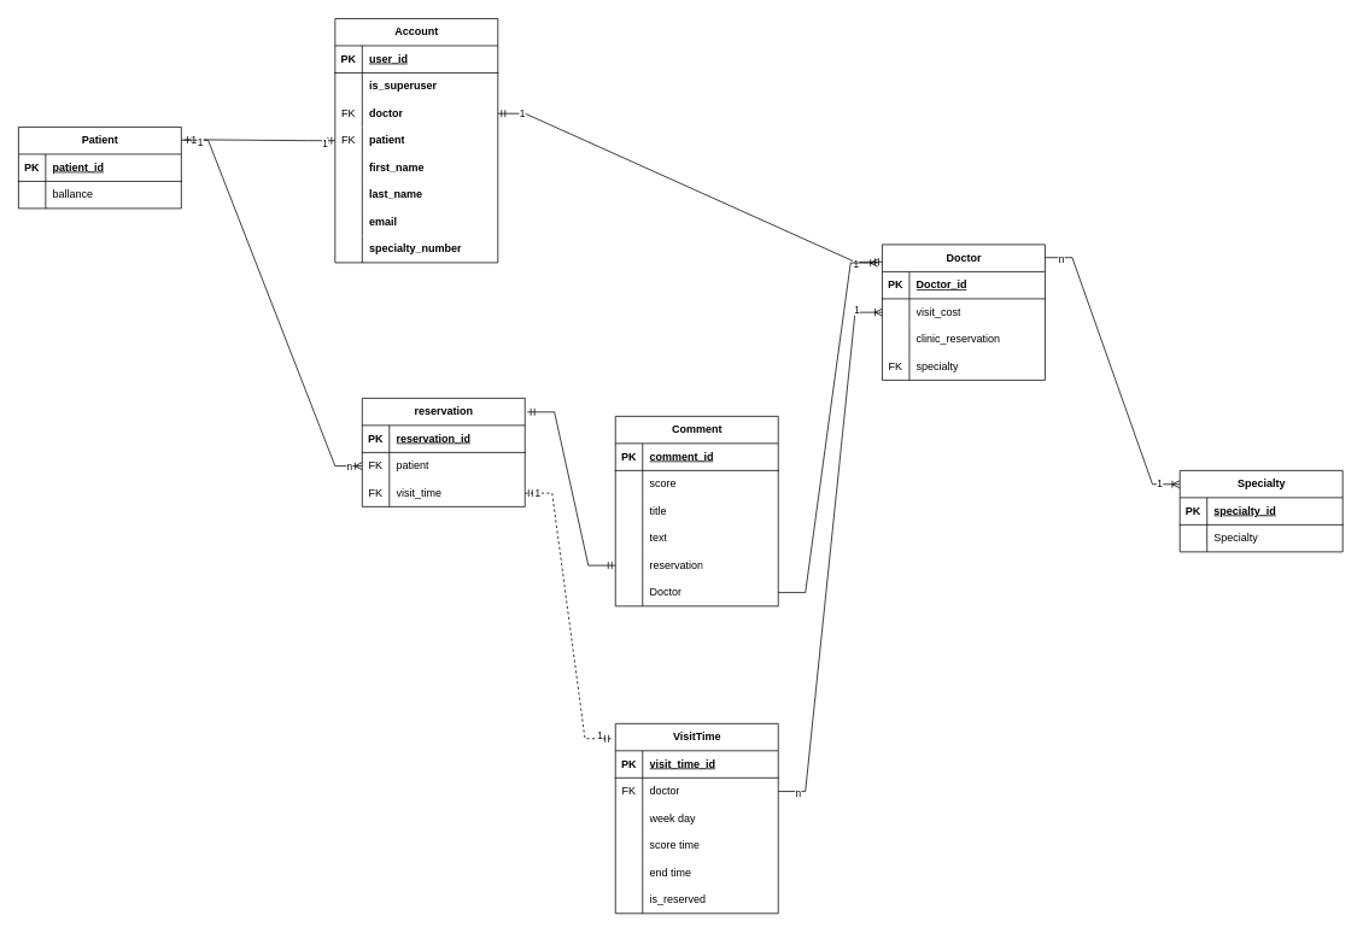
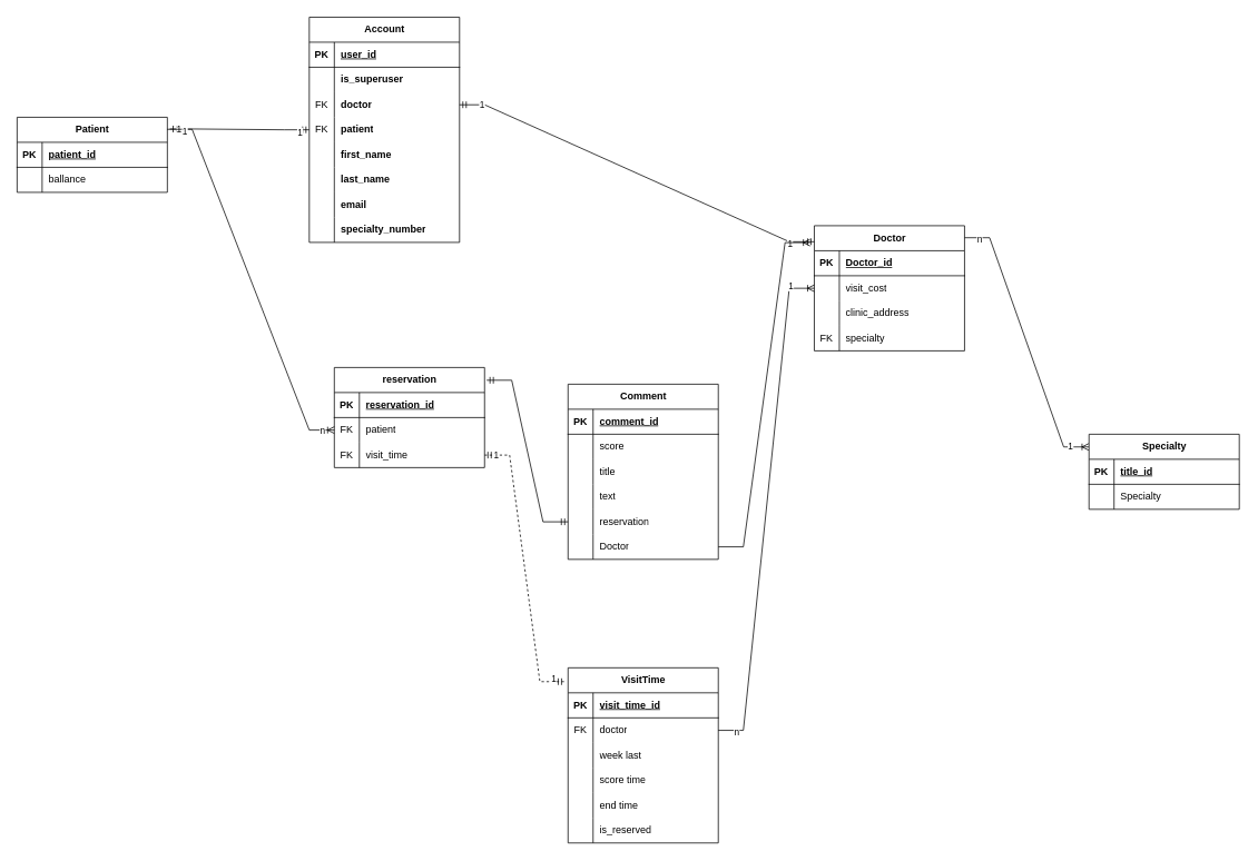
- <mxCell id="91" value="clinic_reservation" style="shape=partialRectangle;connectable=0;fillColor=none;top=0;left=0;bottom=0;right=0;align=left;spacingLeft=6;overflow=hidden;whiteSpace=wrap;html=1;" parent="89" vertex="1"><mxGeometry x="30" width="150" height="30" as="geometry"><mxRectangle width="150" height="30" as="alternateBounds" /></mxGeometry></mxCell>
+ <mxCell id="91" value="clinic_address" style="shape=partialRectangle;connectable=0;fillColor=none;top=0;left=0;bottom=0;right=0;align=left;spacingLeft=6;overflow=hidden;whiteSpace=wrap;html=1;" parent="89" vertex="1"><mxGeometry x="30" width="150" height="30" as="geometry"><mxRectangle width="150" height="30" as="alternateBounds" /></mxGeometry></mxCell>
- <mxCell id="30" value="specialty_id" style="shape=partialRectangle;connectable=0;fillColor=none;top=0;left=0;bottom=0;right=0;align=left;spacingLeft=6;fontStyle=5;overflow=hidden;whiteSpace=wrap;html=1;" parent="28" vertex="1"><mxGeometry x="30" width="150" height="30" as="geometry"><mxRectangle width="150" height="30" as="alternateBounds" /></mxGeometry></mxCell>
+ <mxCell id="30" value="title_id" style="shape=partialRectangle;connectable=0;fillColor=none;top=0;left=0;bottom=0;right=0;align=left;spacingLeft=6;fontStyle=5;overflow=hidden;whiteSpace=wrap;html=1;" parent="28" vertex="1"><mxGeometry x="30" width="150" height="30" as="geometry"><mxRectangle width="150" height="30" as="alternateBounds" /></mxGeometry></mxCell>
- <mxCell id="43" value="week day" style="shape=partialRectangle;connectable=0;fillColor=none;top=0;left=0;bottom=0;right=0;align=left;spacingLeft=6;overflow=hidden;whiteSpace=wrap;html=1;" parent="41" vertex="1"><mxGeometry x="30" width="150" height="30" as="geometry"><mxRectangle width="150" height="30" as="alternateBounds" /></mxGeometry></mxCell>
+ <mxCell id="43" value="week last" style="shape=partialRectangle;connectable=0;fillColor=none;top=0;left=0;bottom=0;right=0;align=left;spacingLeft=6;overflow=hidden;whiteSpace=wrap;html=1;" parent="41" vertex="1"><mxGeometry x="30" width="150" height="30" as="geometry"><mxRectangle width="150" height="30" as="alternateBounds" /></mxGeometry></mxCell>
